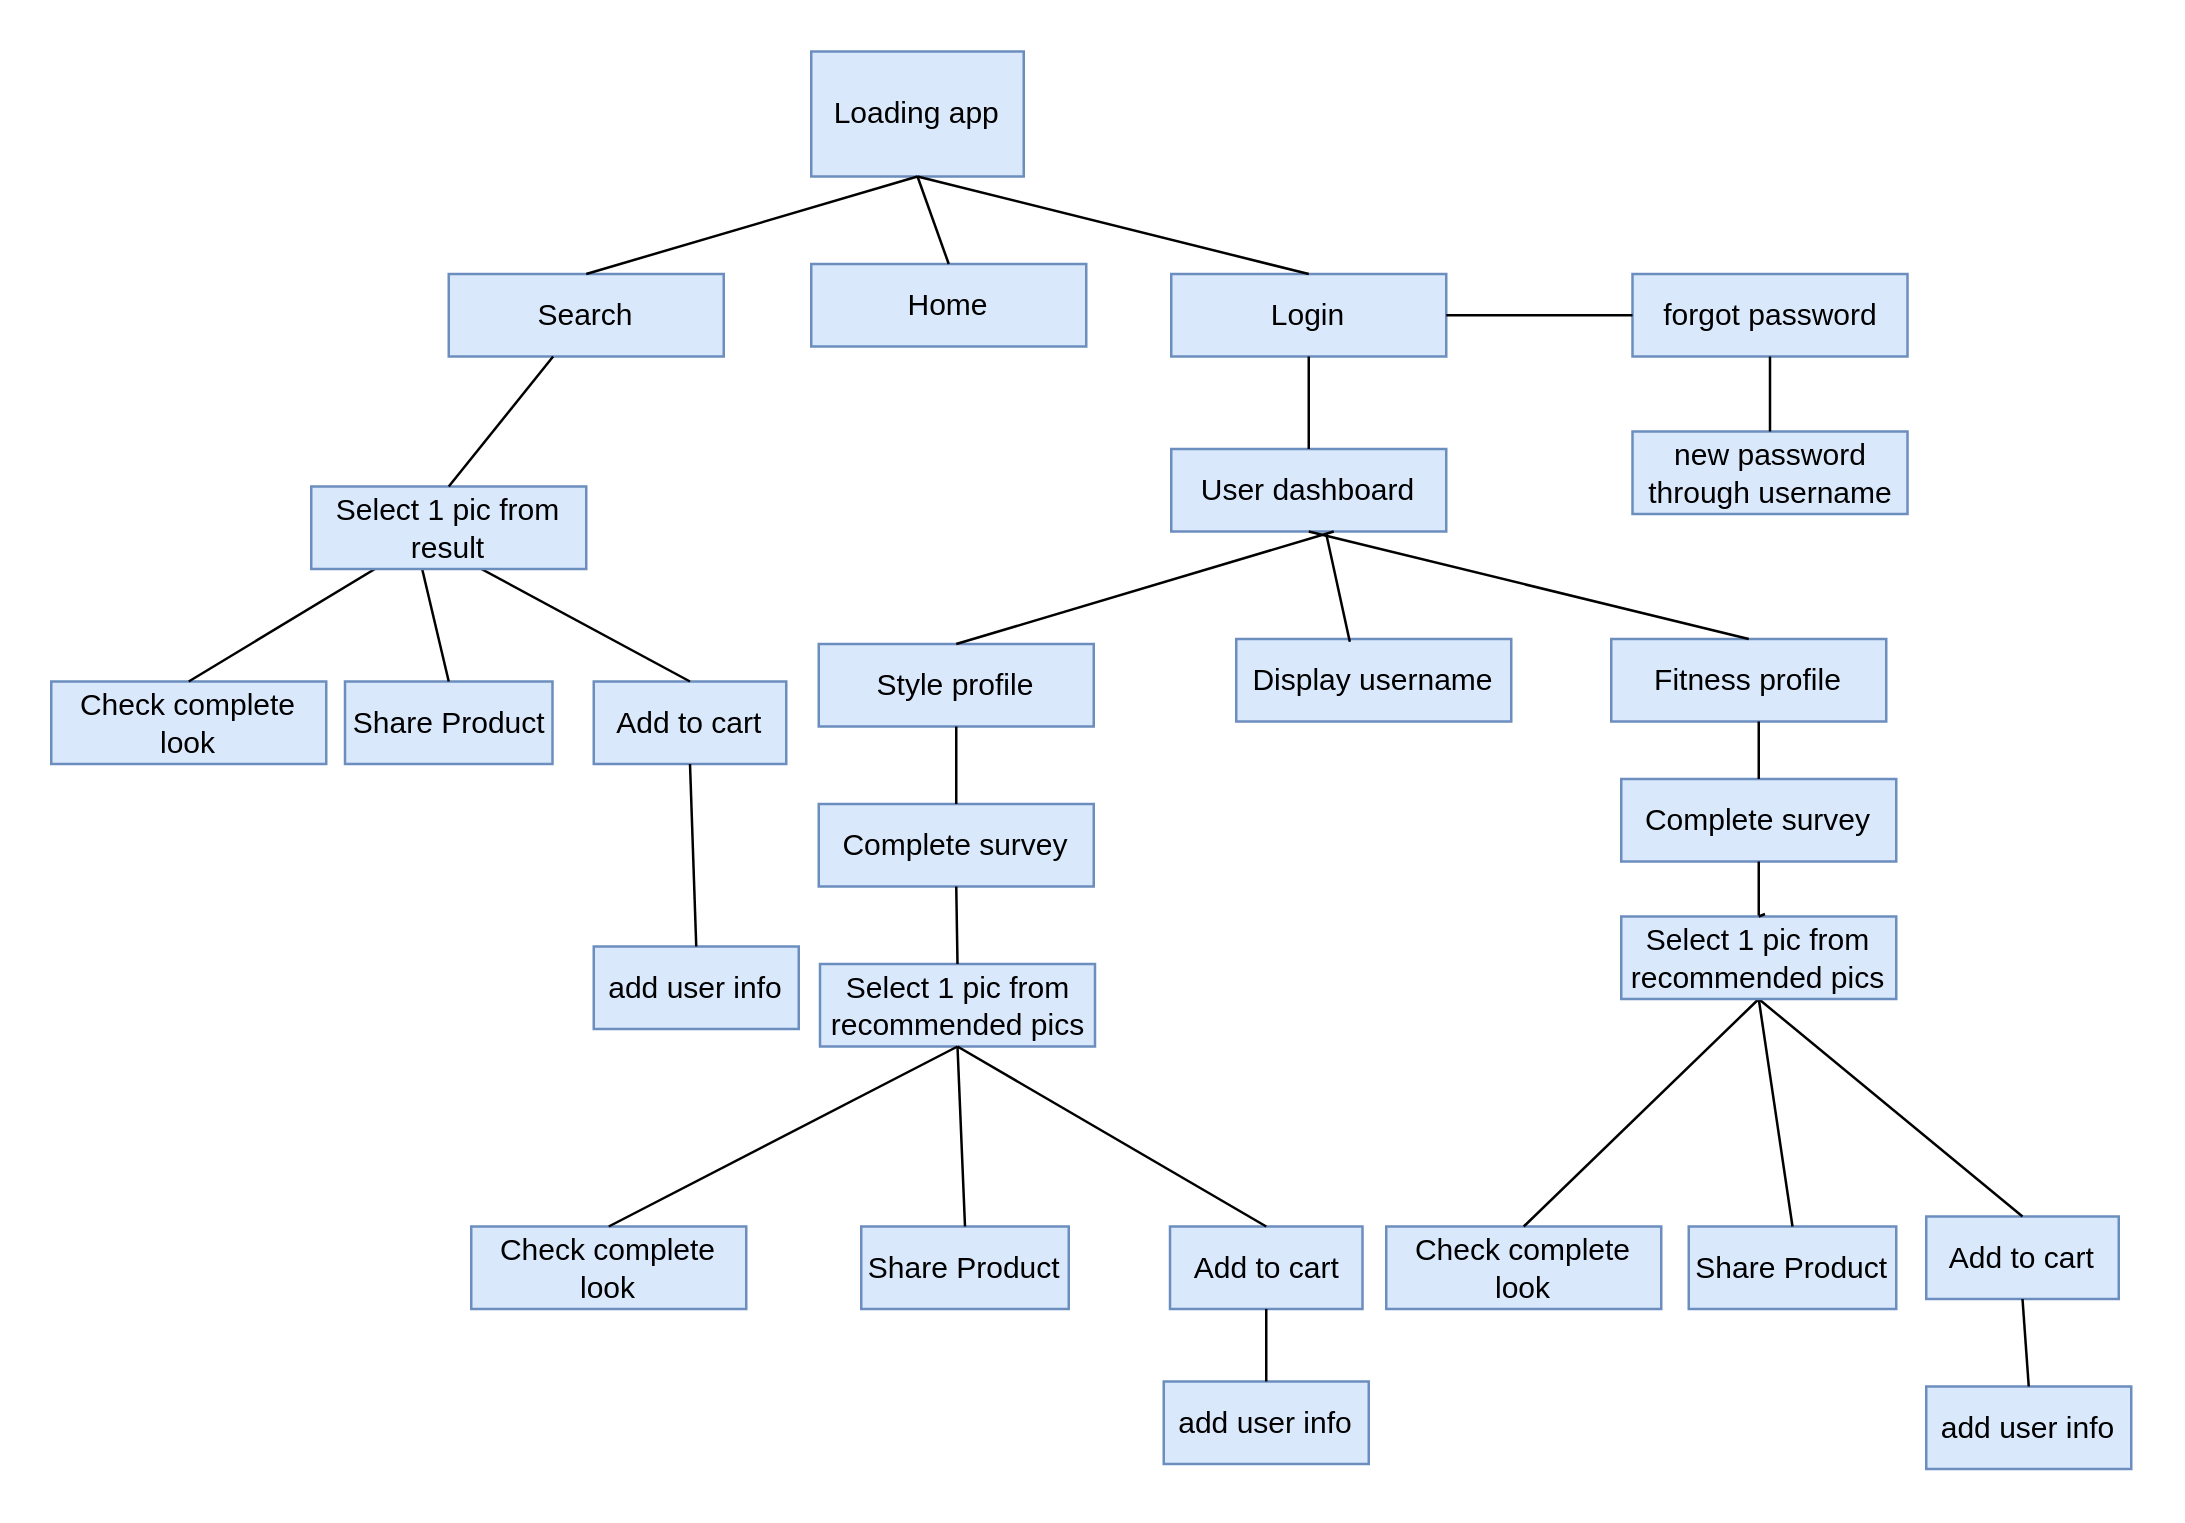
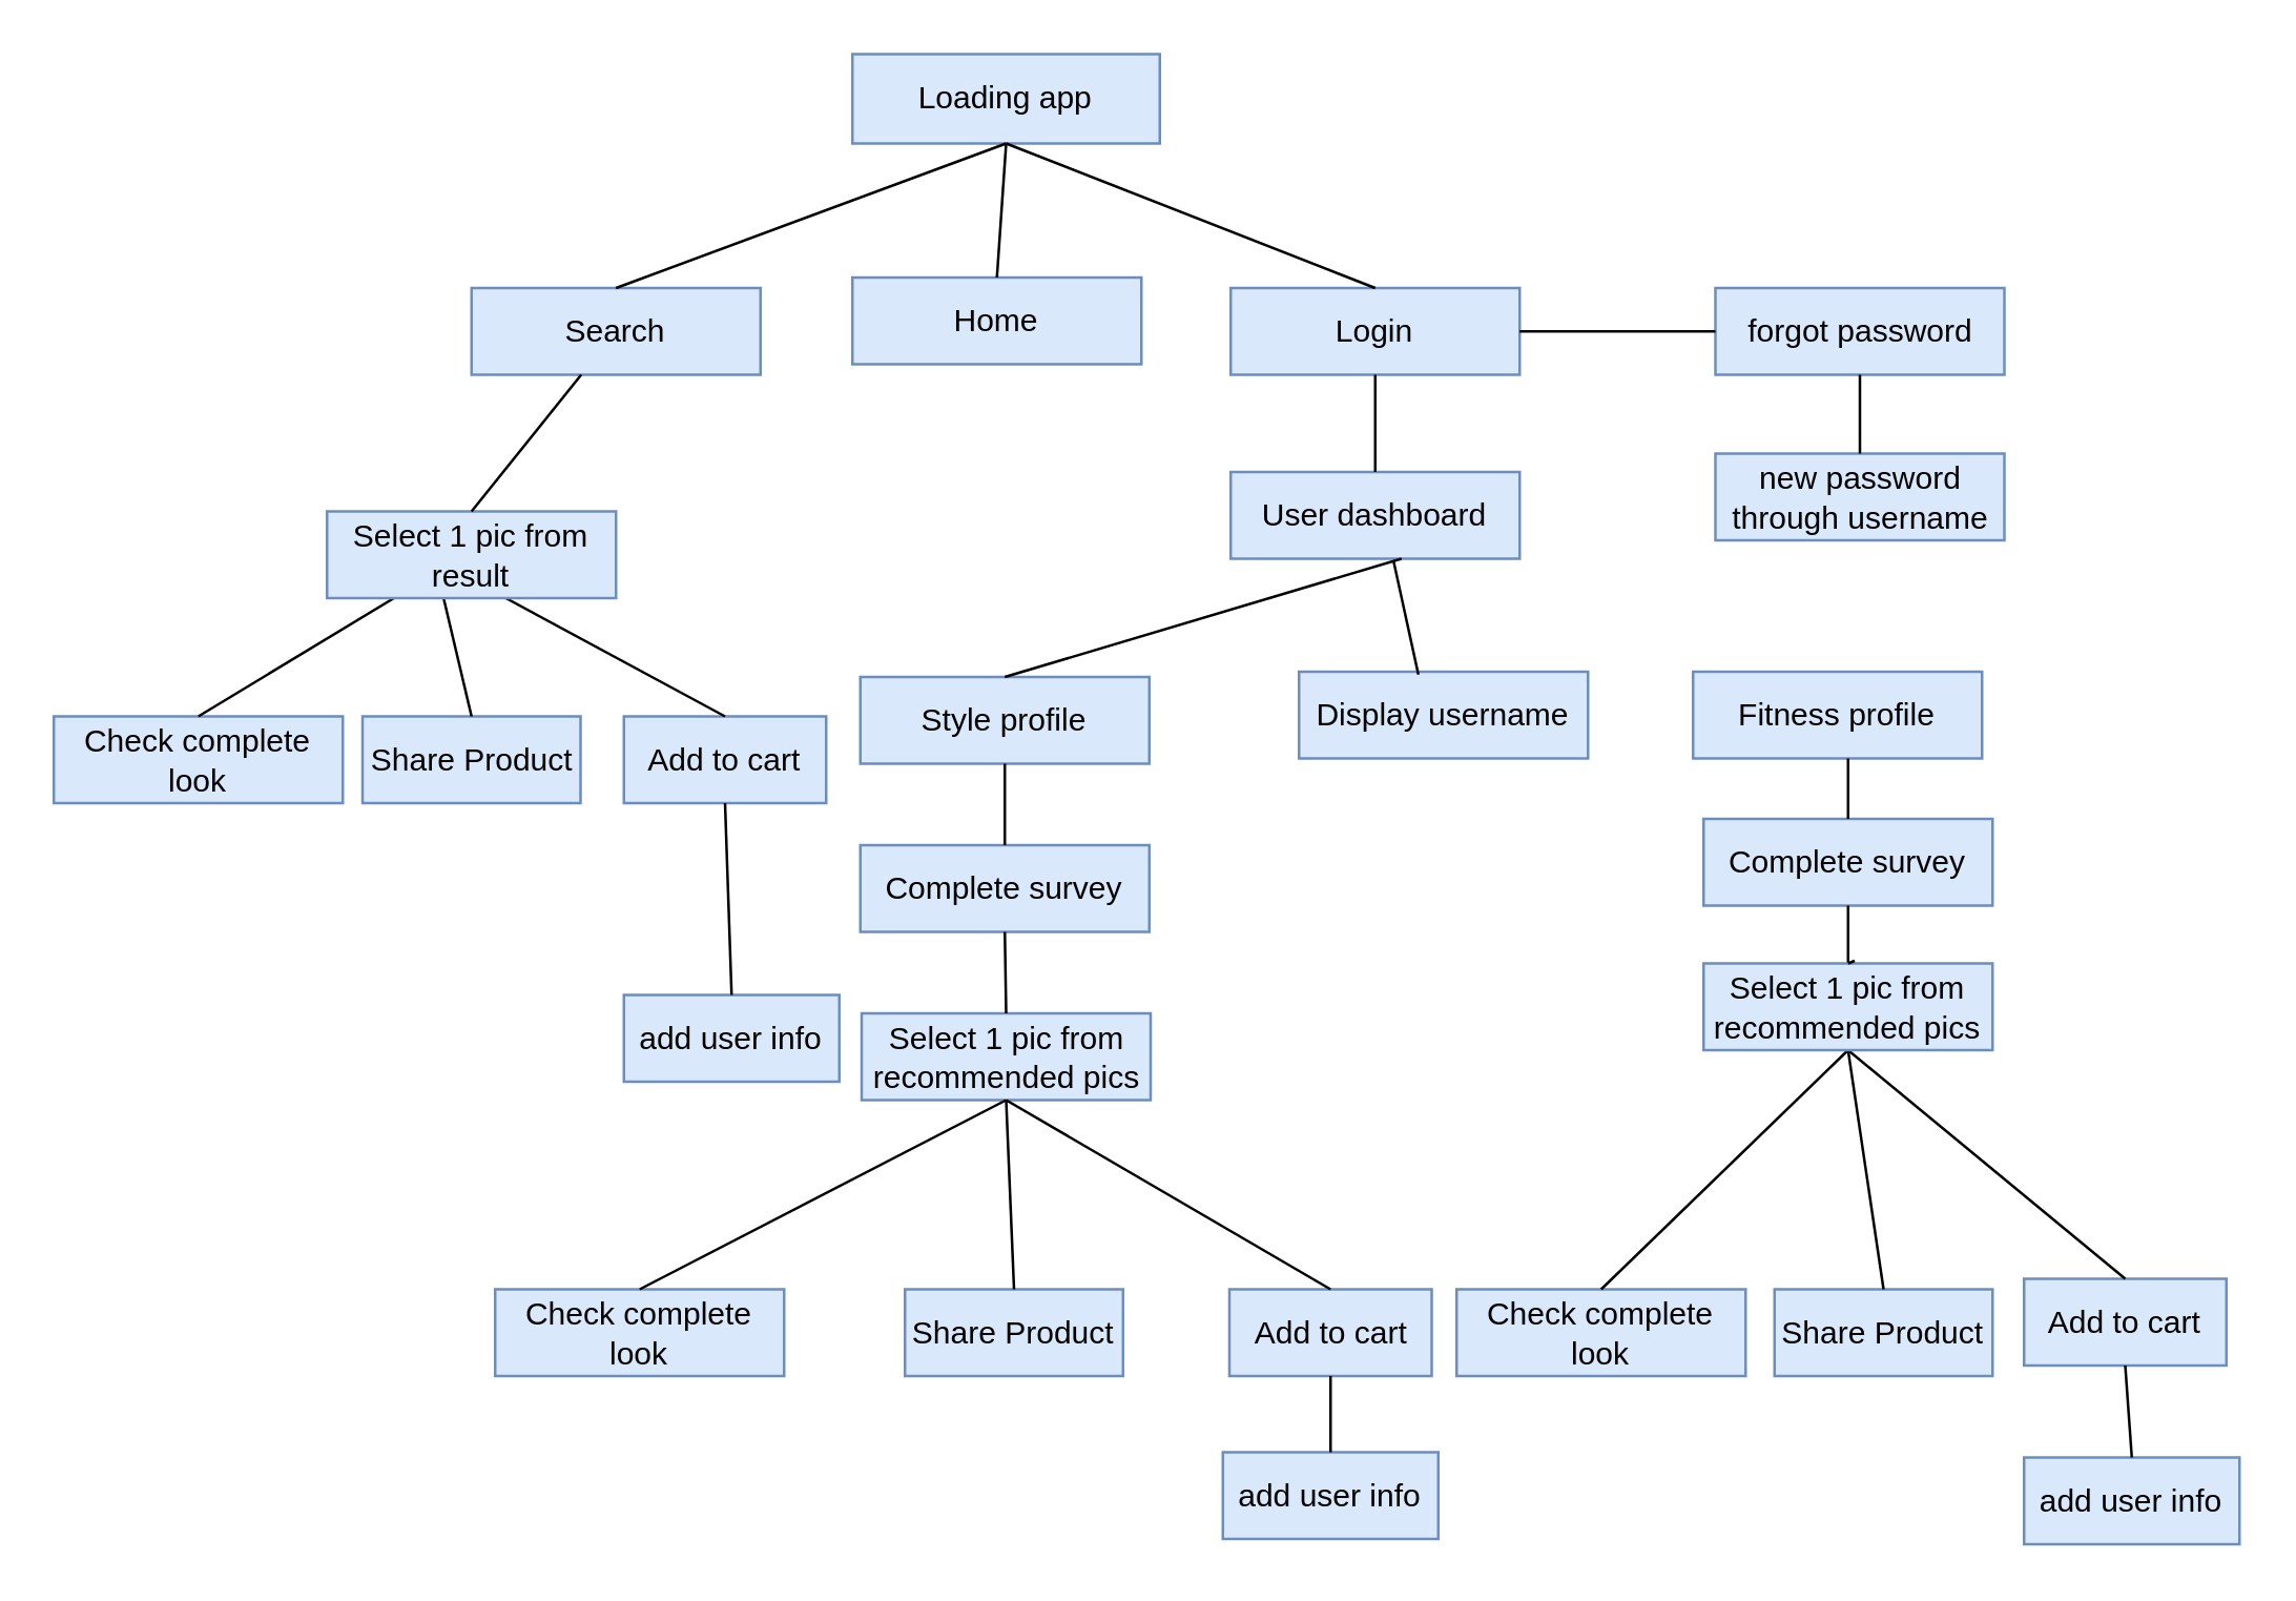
- <mxCell id="2" value="Loading app" style="rounded=0;whiteSpace=wrap;html=1;fillColor=#dae8fc;strokeColor=#6c8ebf;" parent="1" vertex="1"><mxGeometry x="324" y="20" width="85" height="50" as="geometry" /></mxCell>
+ <mxCell id="2" value="Loading app" style="rounded=0;whiteSpace=wrap;html=1;fillColor=#dae8fc;strokeColor=#6c8ebf;" parent="1" vertex="1"><mxGeometry x="324" y="20" width="117" height="34" as="geometry" /></mxCell>
- <mxCell id="21" value="" style="endArrow=none;html=1;exitX=0.5;exitY=1;exitDx=0;exitDy=0;entryX=0.5;entryY=0;entryDx=0;entryDy=0;" edge="1" parent="1" source="6" target="11"><mxGeometry width="50" height="50" relative="1" as="geometry"><mxPoint x="554" y="214" as="sourcePoint" /><mxPoint x="594" y="212" as="targetPoint" /></mxGeometry></mxCell>
